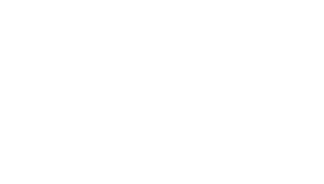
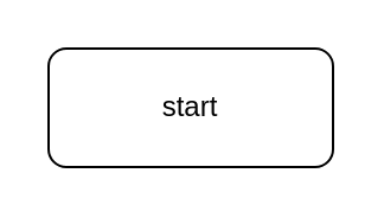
+ <mxCell id="2" value="start" style="rounded=1;whiteSpace=wrap;html=1;" vertex="1" parent="1"><mxGeometry x="20" y="20" width="120" height="50" as="geometry" /></mxCell>
